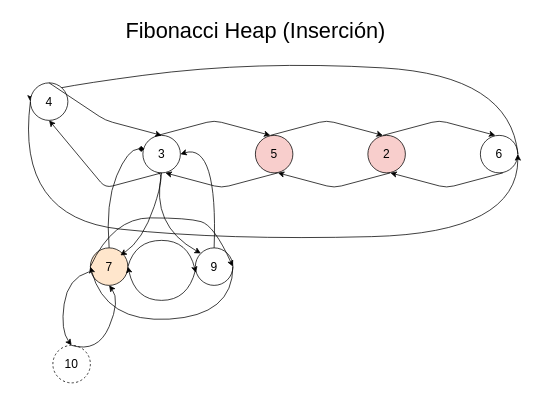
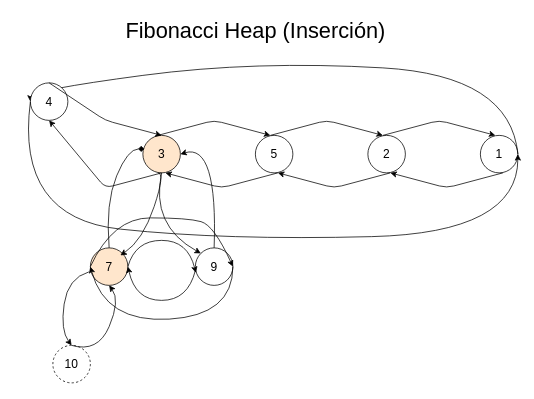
- <mxCell id="6" value="&lt;font style=&quot;font-size: 16px&quot;&gt;3&lt;/font&gt;" style="ellipse;whiteSpace=wrap;html=1;aspect=fixed;" parent="1" vertex="1"><mxGeometry x="190" y="180" width="50" height="50" as="geometry" /></mxCell>
+ <mxCell id="6" value="&lt;font style=&quot;font-size: 16px&quot;&gt;3&lt;/font&gt;" style="ellipse;whiteSpace=wrap;html=1;aspect=fixed;fillColor=#ffe6cc;" parent="1" vertex="1"><mxGeometry x="190" y="180" width="50" height="50" as="geometry" /></mxCell>
- <mxCell id="7" value="&lt;font style=&quot;font-size: 16px&quot;&gt;5&lt;/font&gt;" style="ellipse;whiteSpace=wrap;html=1;aspect=fixed;fillColor=#f8cecc;" parent="1" vertex="1"><mxGeometry x="340" y="180" width="50" height="50" as="geometry" /></mxCell>
+ <mxCell id="7" value="&lt;font style=&quot;font-size: 16px&quot;&gt;5&lt;/font&gt;" style="ellipse;whiteSpace=wrap;html=1;aspect=fixed;" parent="1" vertex="1"><mxGeometry x="340" y="180" width="50" height="50" as="geometry" /></mxCell>
- <mxCell id="8" value="&lt;font style=&quot;font-size: 16px&quot;&gt;2&lt;/font&gt;" style="ellipse;whiteSpace=wrap;html=1;aspect=fixed;fillColor=#f8cecc;" parent="1" vertex="1"><mxGeometry x="490" y="180" width="50" height="50" as="geometry" /></mxCell>
+ <mxCell id="8" value="&lt;font style=&quot;font-size: 16px&quot;&gt;2&lt;/font&gt;" style="ellipse;whiteSpace=wrap;html=1;aspect=fixed;" parent="1" vertex="1"><mxGeometry x="490" y="180" width="50" height="50" as="geometry" /></mxCell>
- <mxCell id="3" value="&lt;font style=&quot;font-size: 16px&quot;&gt;6&lt;/font&gt;" style="ellipse;whiteSpace=wrap;html=1;aspect=fixed;" vertex="1" parent="1"><mxGeometry x="640" y="180" width="50" height="50" as="geometry" /></mxCell>
+ <mxCell id="3" value="&lt;font style=&quot;font-size: 16px&quot;&gt;1&lt;/font&gt;" style="ellipse;whiteSpace=wrap;html=1;aspect=fixed;" vertex="1" parent="1"><mxGeometry x="640" y="180" width="50" height="50" as="geometry" /></mxCell>
